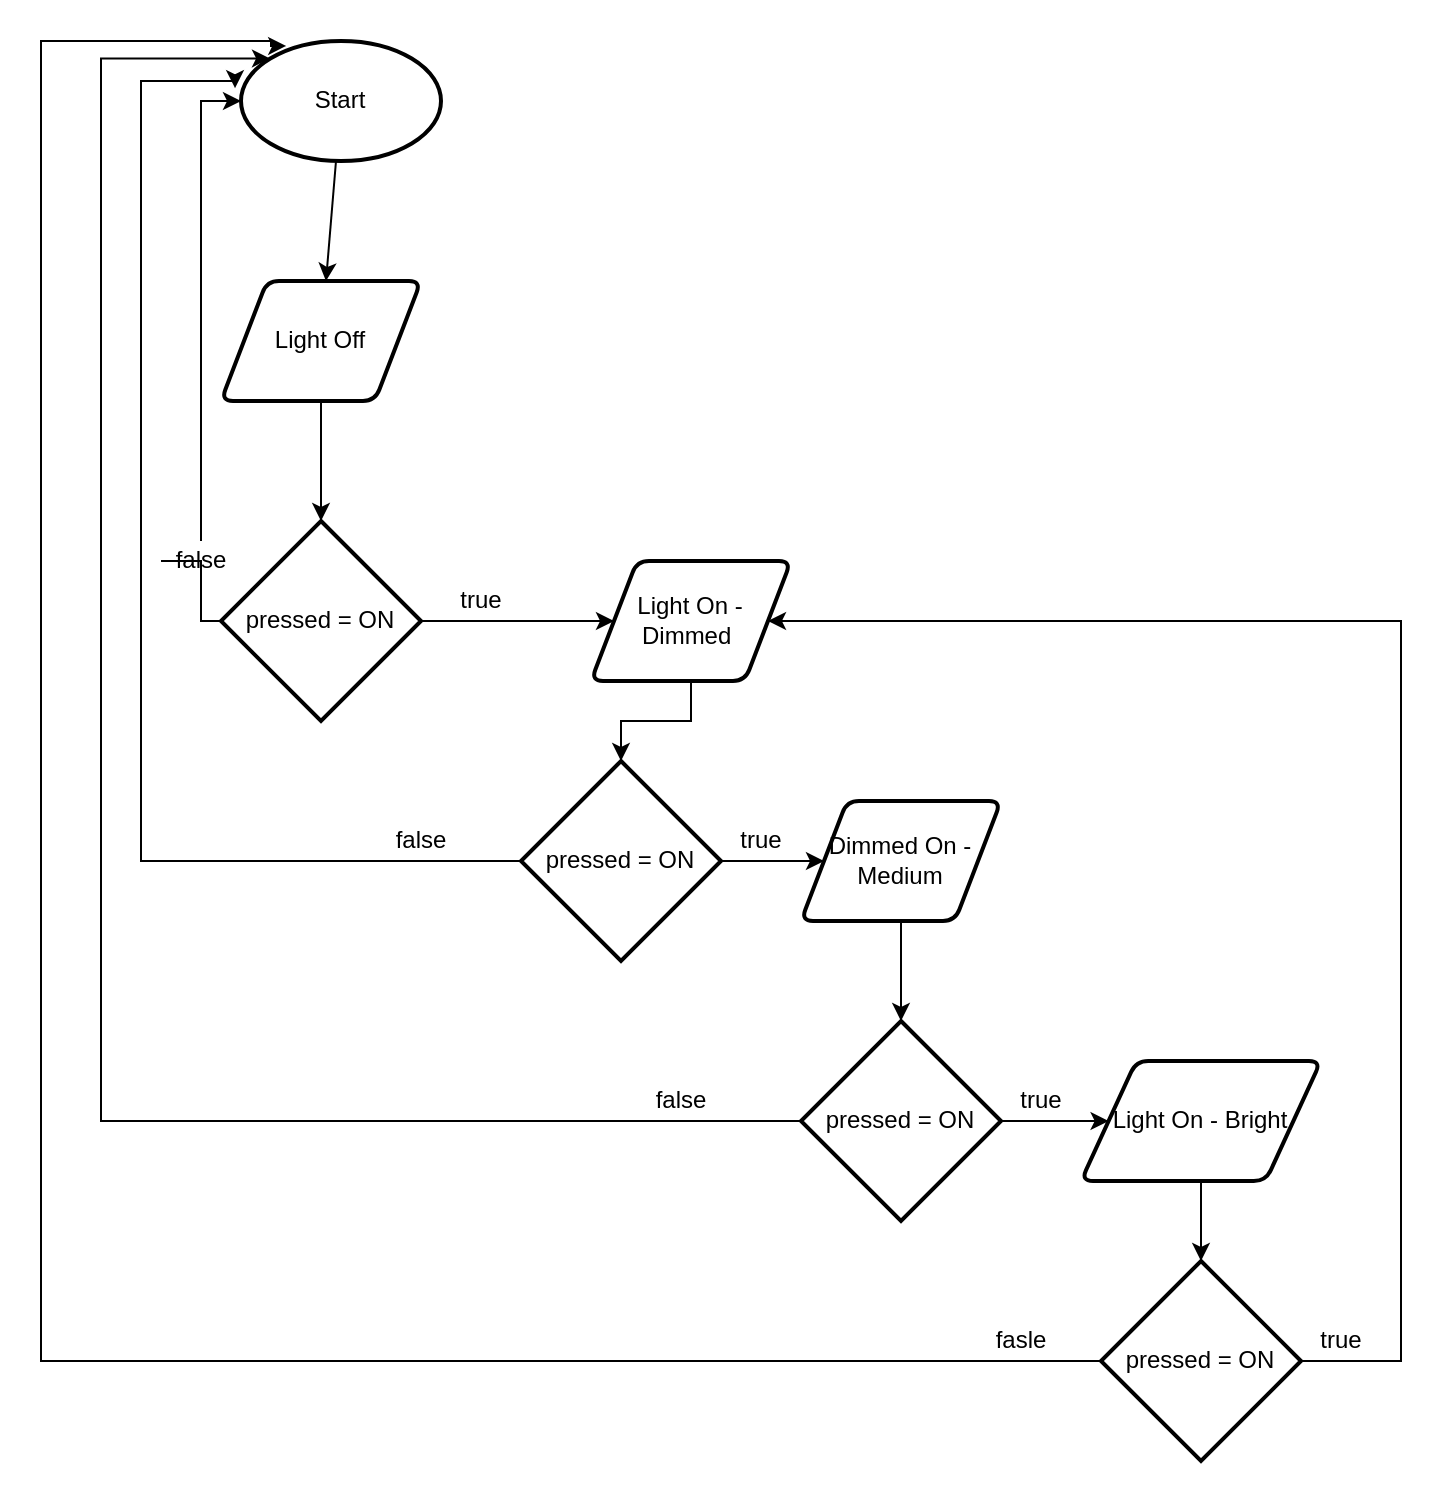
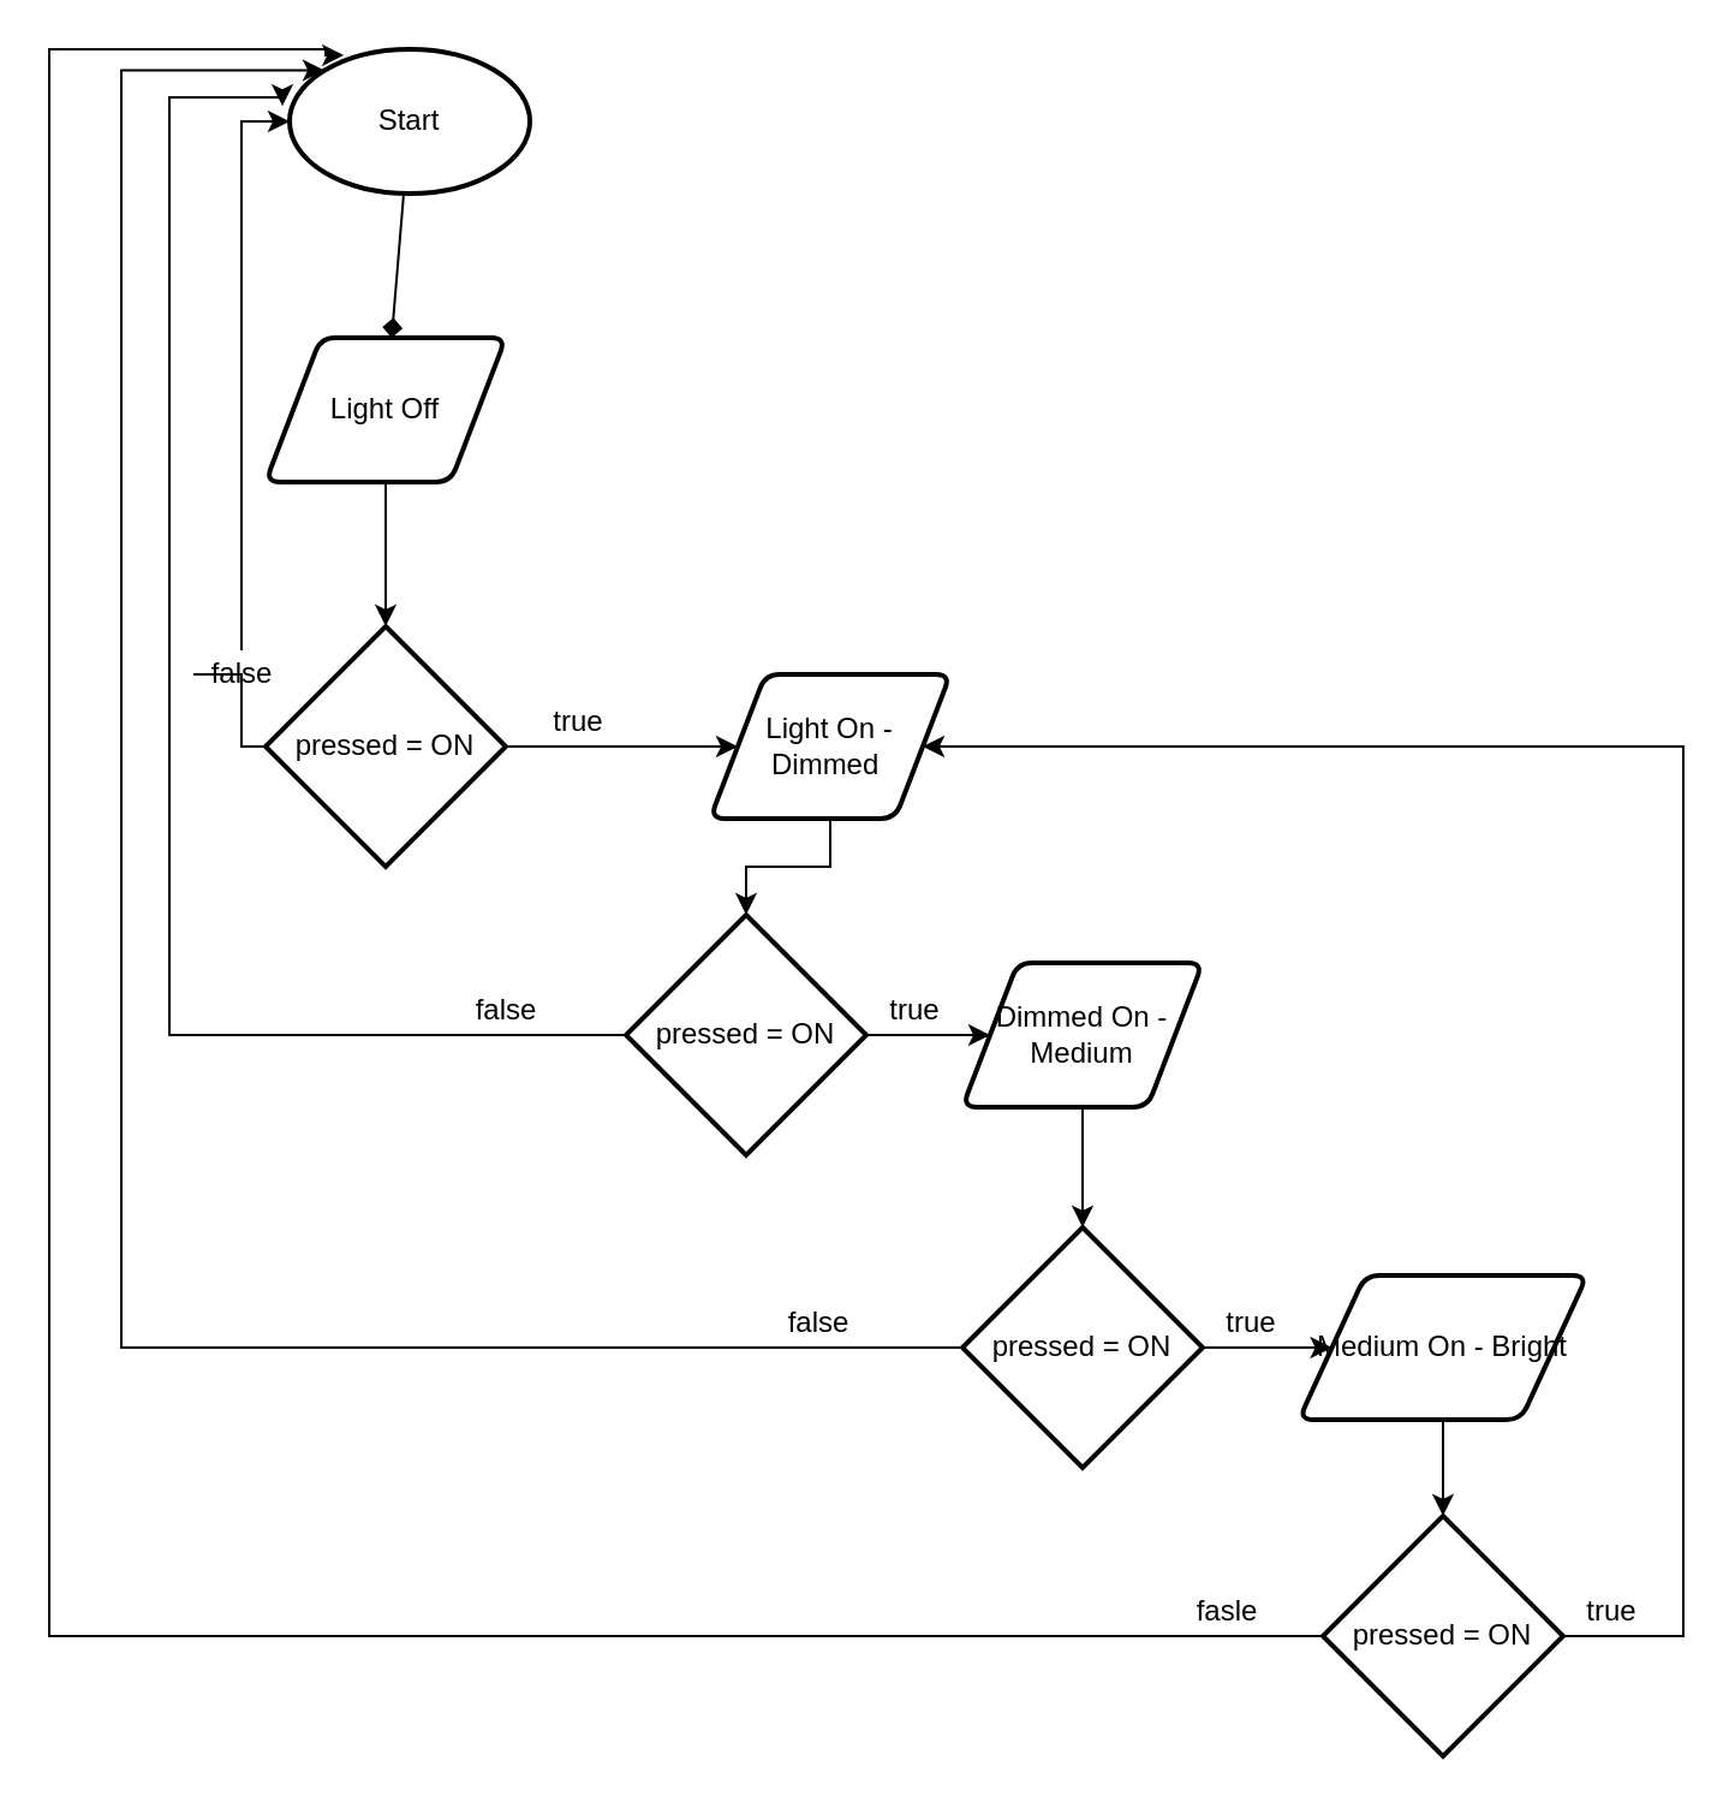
- <mxCell id="8" value="" style="edgeStyle=none;rounded=0;orthogonalLoop=1;jettySize=auto;html=1;" edge="1" parent="1" source="9" target="11"><mxGeometry relative="1" as="geometry" /></mxCell>
+ <mxCell id="8" value="" style="edgeStyle=none;rounded=0;orthogonalLoop=1;jettySize=auto;html=1;endArrow=diamond;" edge="1" parent="1" source="9" target="11"><mxGeometry relative="1" as="geometry" /></mxCell>
- <mxCell id="25" value="Light On - Bright" style="shape=parallelogram;html=1;strokeWidth=2;perimeter=parallelogramPerimeter;whiteSpace=wrap;rounded=1;arcSize=12;size=0.23;" vertex="1" parent="1"><mxGeometry x="540" y="530" width="120" height="60" as="geometry" /></mxCell>
+ <mxCell id="25" value="Medium On - Bright" style="shape=parallelogram;html=1;strokeWidth=2;perimeter=parallelogramPerimeter;whiteSpace=wrap;rounded=1;arcSize=12;size=0.23;" vertex="1" parent="1"><mxGeometry x="540" y="530" width="120" height="60" as="geometry" /></mxCell>
